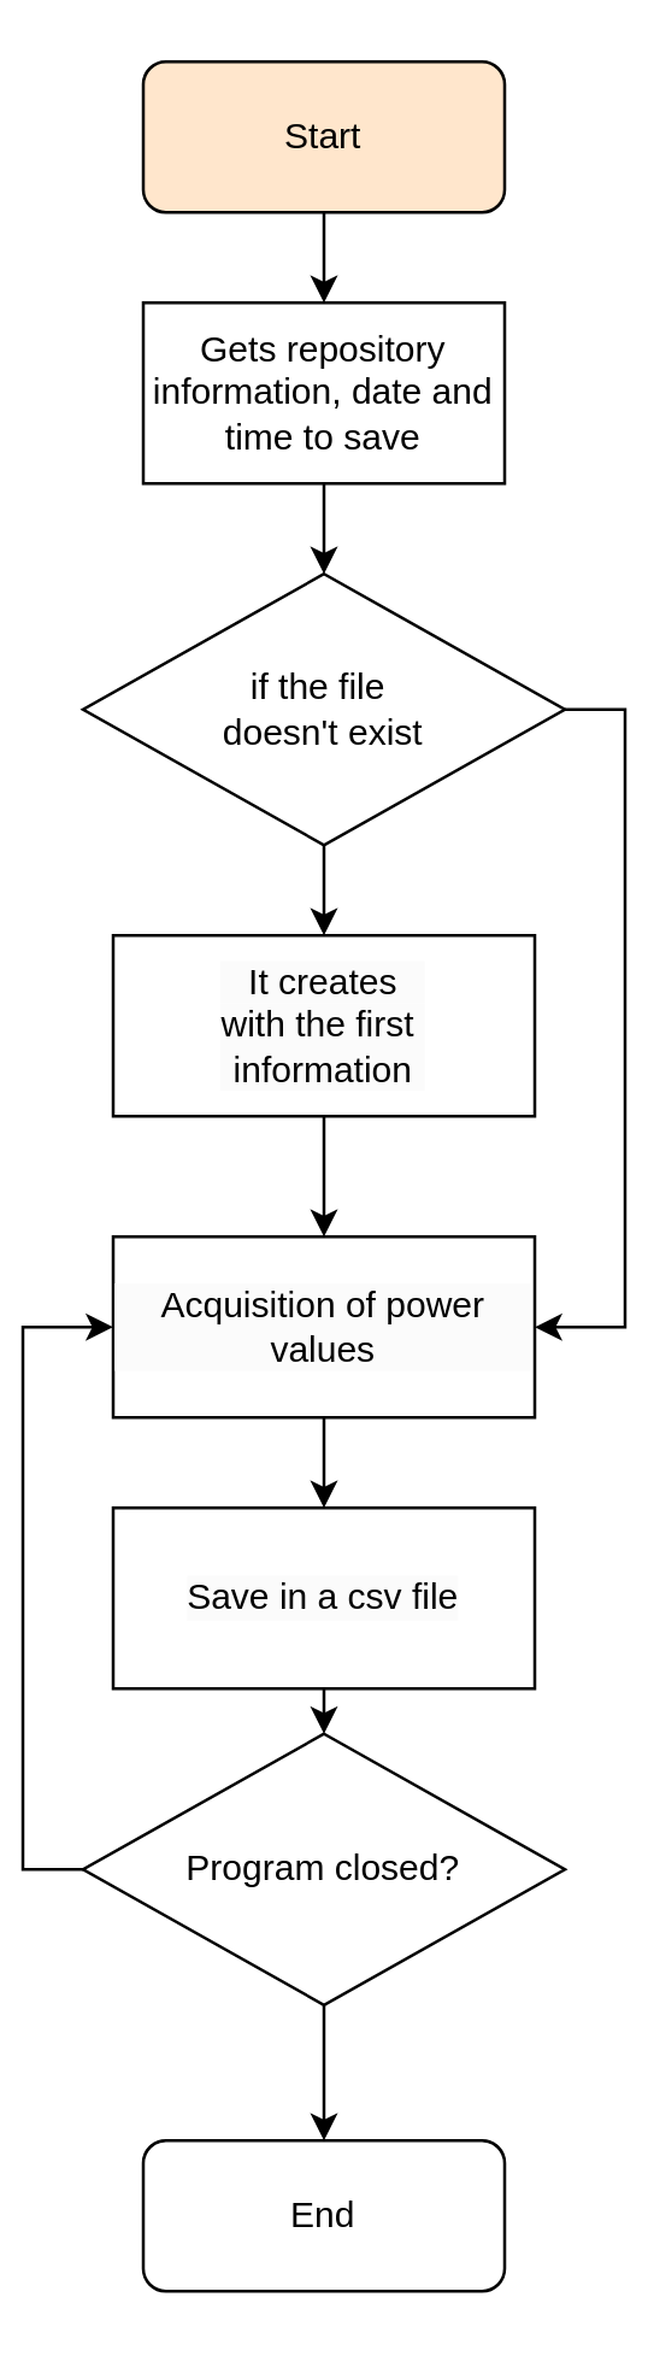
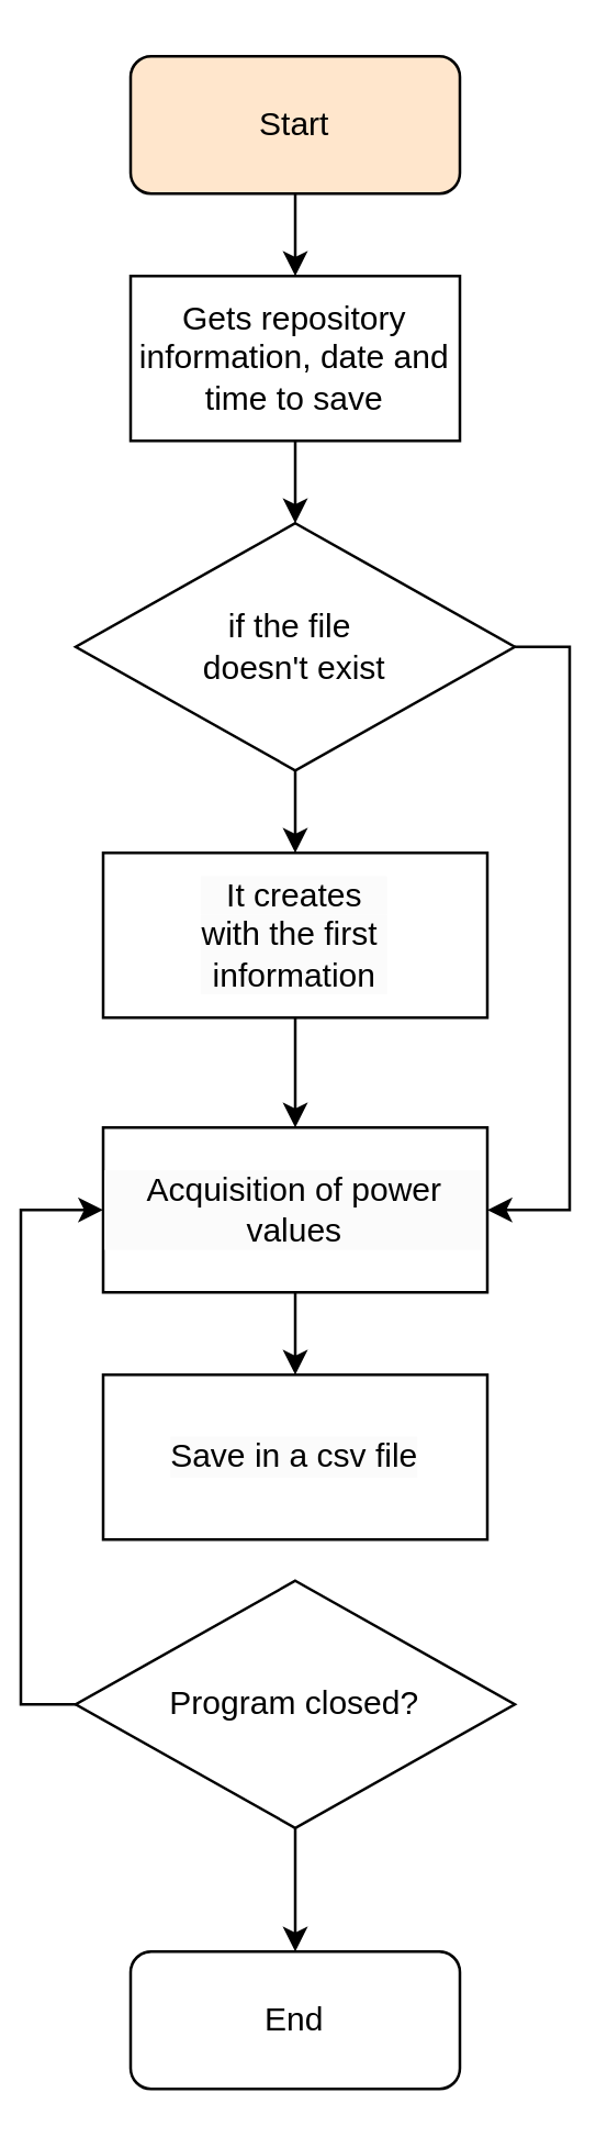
- <mxCell id="13" style="edgeStyle=orthogonalEdgeStyle;rounded=0;orthogonalLoop=1;jettySize=auto;html=1;exitX=0.5;exitY=1;exitDx=0;exitDy=0;entryX=0.5;entryY=0;entryDx=0;entryDy=0;" edge="1" parent="1" source="14" target="17"><mxGeometry relative="1" as="geometry" /></mxCell>
